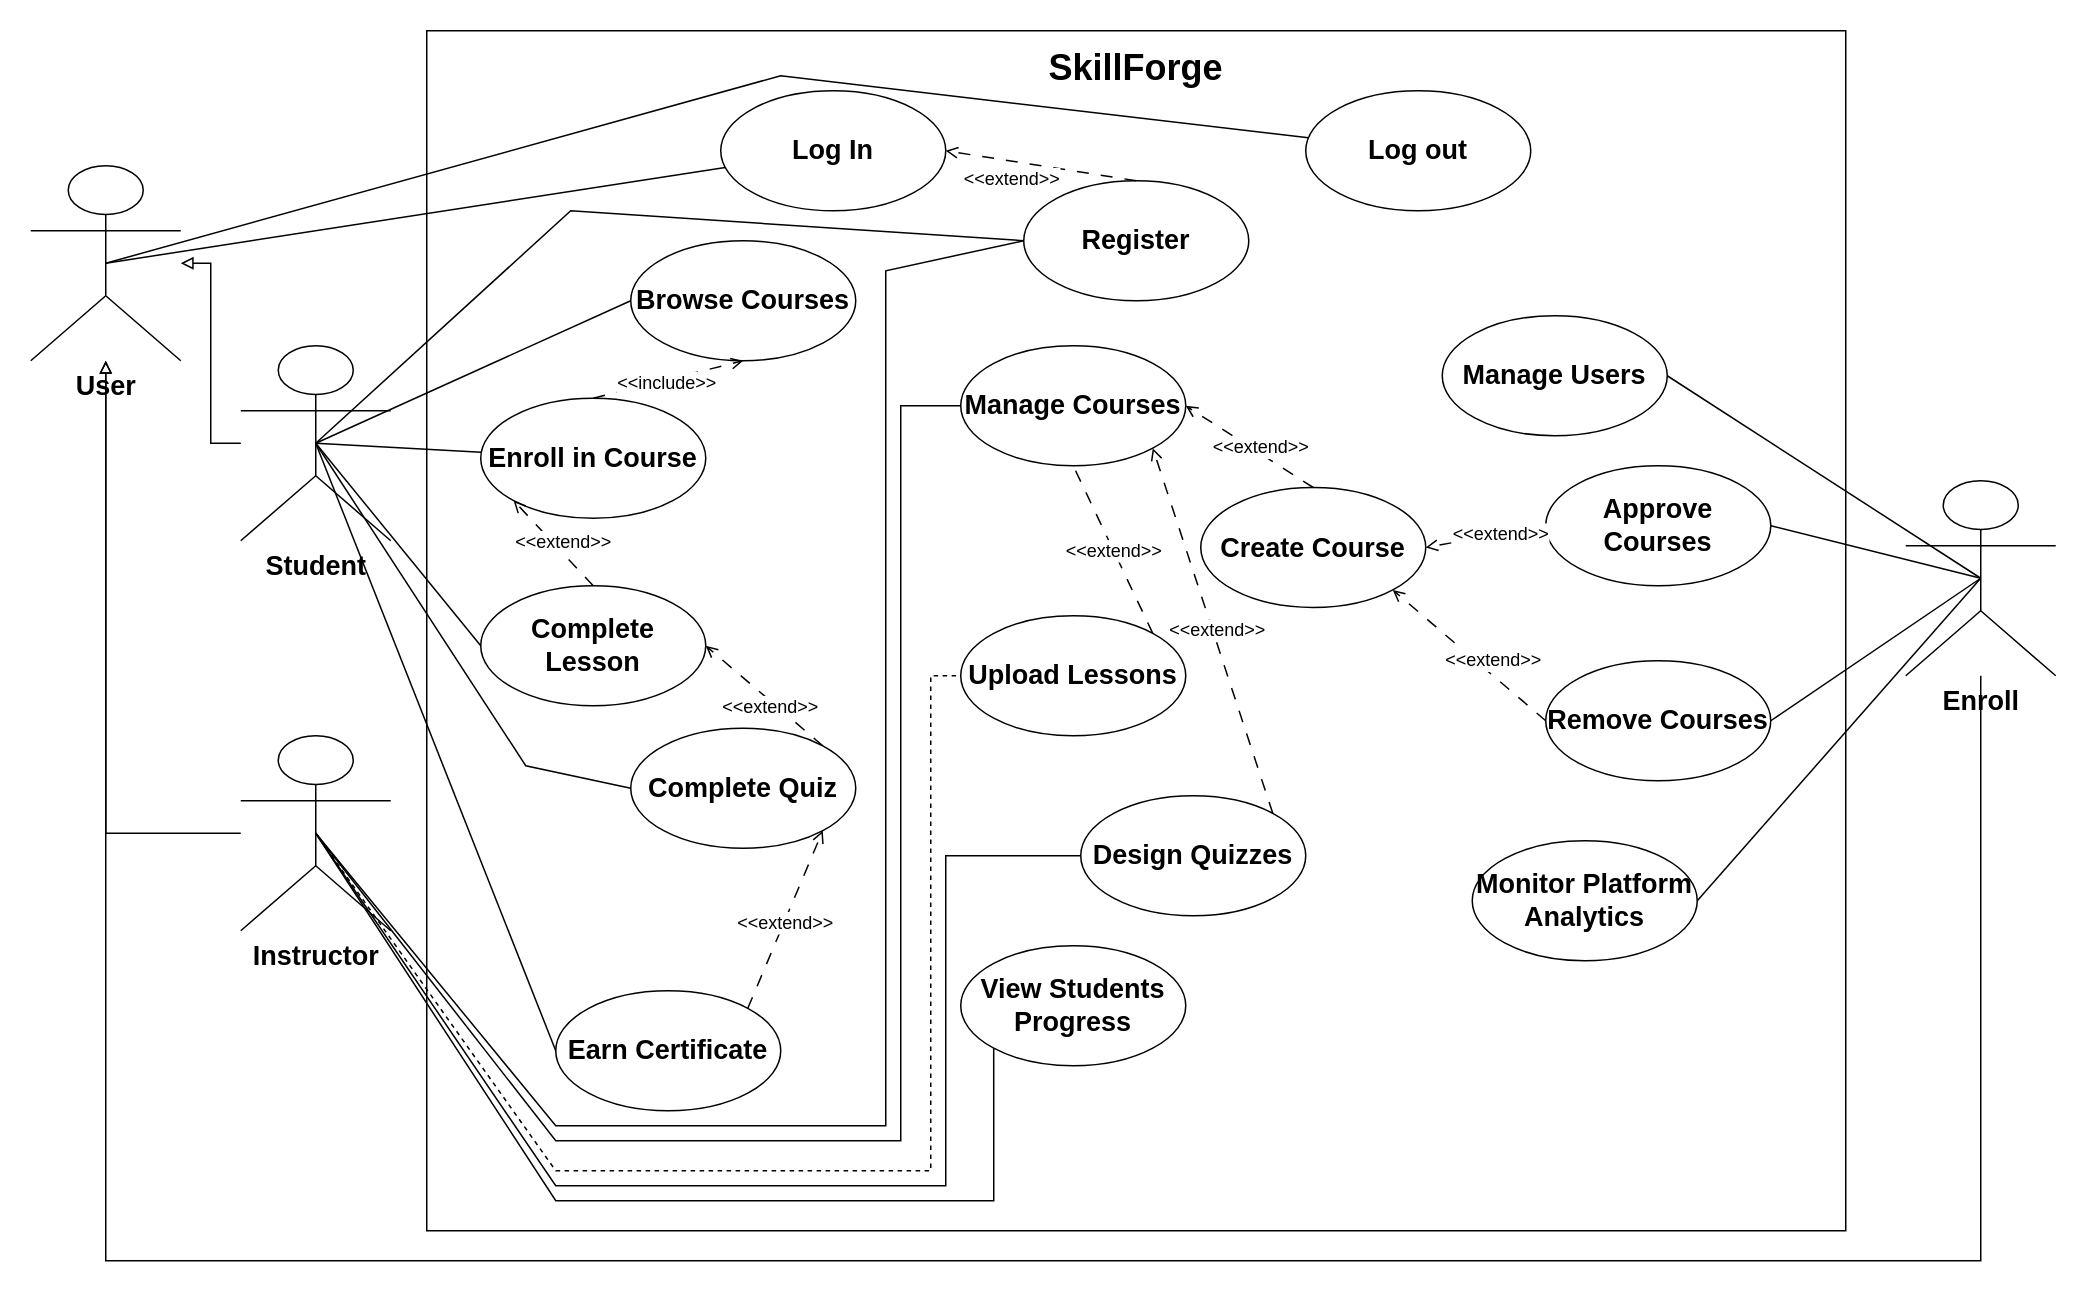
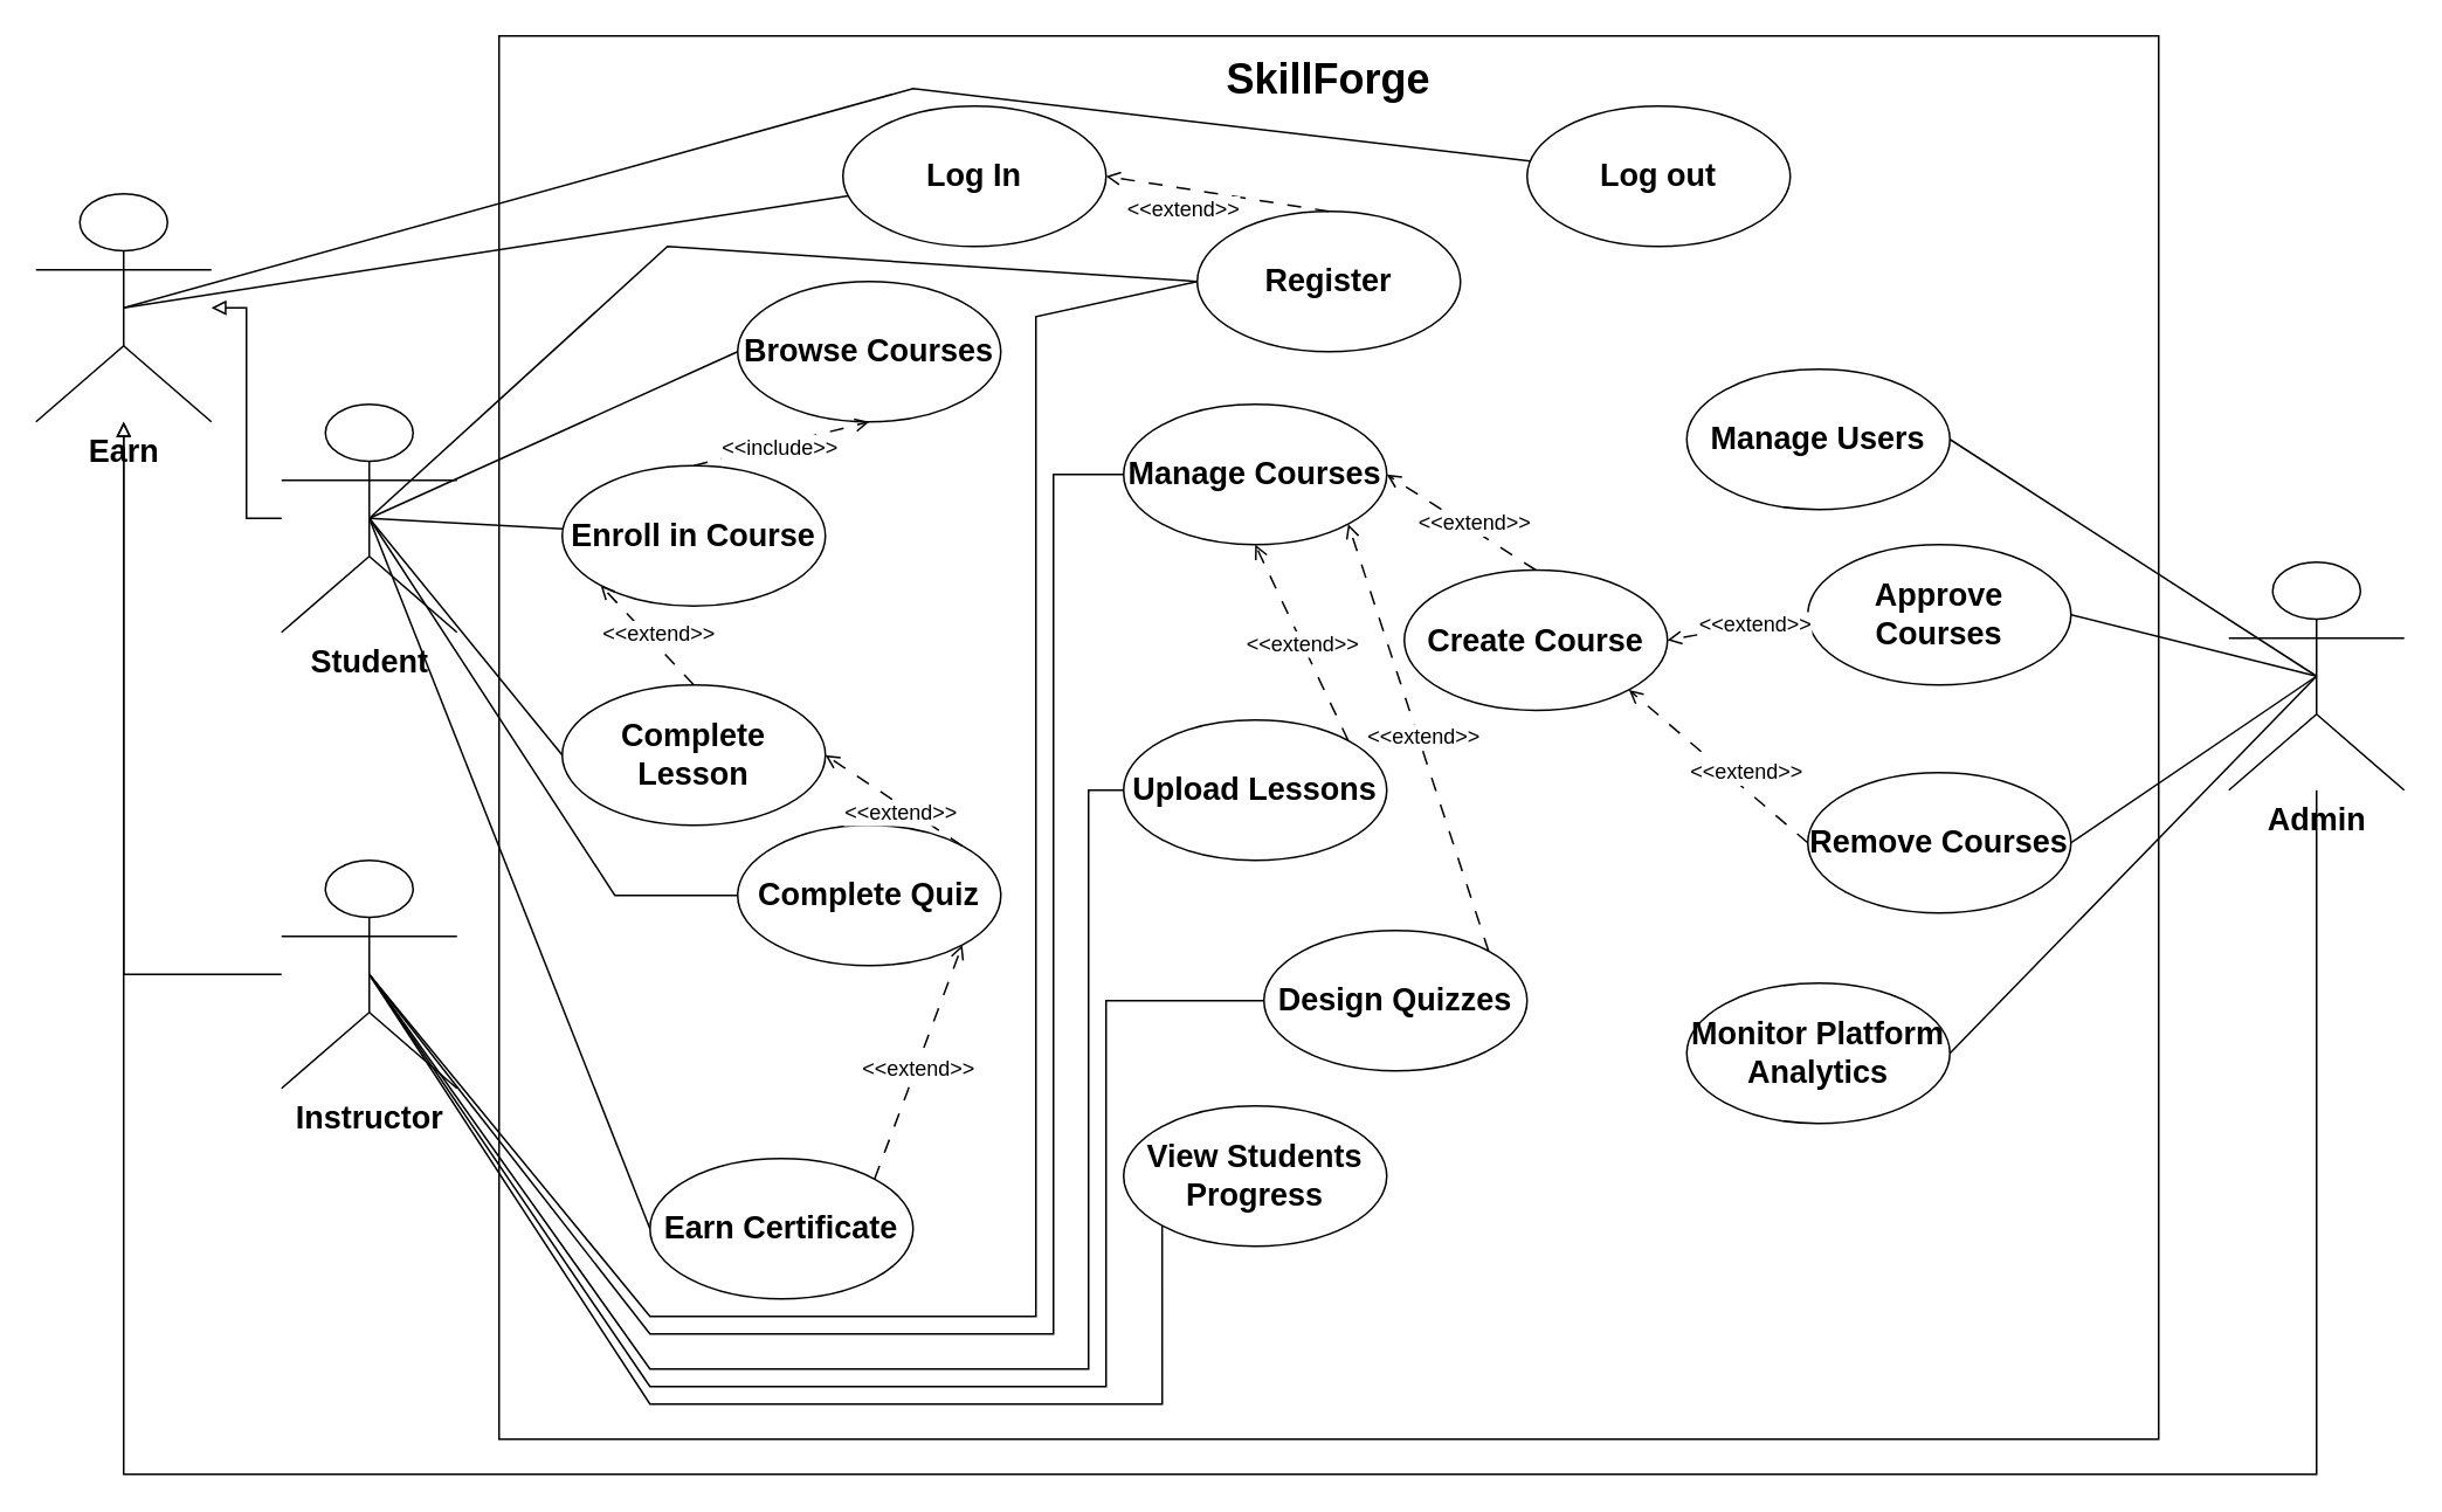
- <mxCell id="10" value="&lt;font style=&quot;font-size: 18px;&quot;&gt;&lt;b&gt;User&lt;/b&gt;&lt;/font&gt;" style="shape=umlActor;verticalLabelPosition=bottom;verticalAlign=top;html=1;outlineConnect=0;fontSize=12;" vertex="1" parent="1"><mxGeometry x="20" y="110" width="100" height="130" as="geometry" /></mxCell>
+ <mxCell id="10" value="&lt;font style=&quot;font-size: 18px;&quot;&gt;&lt;b&gt;Earn&lt;/b&gt;&lt;/font&gt;" style="shape=umlActor;verticalLabelPosition=bottom;verticalAlign=top;html=1;outlineConnect=0;fontSize=12;" vertex="1" parent="1"><mxGeometry x="20" y="110" width="100" height="130" as="geometry" /></mxCell>
- <mxCell id="58" value="" style="endArrow=none;html=1;rounded=0;exitX=1;exitY=0;exitDx=0;exitDy=0;entryX=0.5;entryY=1;entryDx=0;entryDy=0;dashed=1;dashPattern=8 8;fontSize=12;endFill=0;" edge="1" parent="1" source="20" target="19"><mxGeometry width="50" height="50" relative="1" as="geometry"><mxPoint x="620" y="450" as="sourcePoint" /><mxPoint x="670" y="400" as="targetPoint" /></mxGeometry></mxCell>
+ <mxCell id="58" value="" style="endArrow=open;html=1;rounded=0;exitX=1;exitY=0;exitDx=0;exitDy=0;entryX=0.5;entryY=1;entryDx=0;entryDy=0;dashed=1;dashPattern=8 8;fontSize=12;endFill=0;" edge="1" parent="1" source="20" target="19"><mxGeometry width="50" height="50" relative="1" as="geometry"><mxPoint x="620" y="450" as="sourcePoint" /><mxPoint x="670" y="400" as="targetPoint" /></mxGeometry></mxCell>
- <mxCell id="5" value="&lt;font style=&quot;font-size: 18px;&quot;&gt;&lt;b&gt;Enroll&lt;/b&gt;&lt;/font&gt;" style="shape=umlActor;verticalLabelPosition=bottom;verticalAlign=top;html=1;outlineConnect=0;" vertex="1" parent="1"><mxGeometry x="1270" y="320" width="100" height="130" as="geometry" /></mxCell>
+ <mxCell id="5" value="&lt;font style=&quot;font-size: 18px;&quot;&gt;&lt;b&gt;Admin&lt;/b&gt;&lt;/font&gt;" style="shape=umlActor;verticalLabelPosition=bottom;verticalAlign=top;html=1;outlineConnect=0;" vertex="1" parent="1"><mxGeometry x="1270" y="320" width="100" height="130" as="geometry" /></mxCell>
- <mxCell id="16" value="&lt;span style=&quot;font-size: 18px;&quot;&gt;&lt;b&gt;Complete Quiz&lt;/b&gt;&lt;/span&gt;" style="ellipse;whiteSpace=wrap;html=1;" vertex="1" parent="1"><mxGeometry x="420" y="485" width="150" height="80" as="geometry" /></mxCell>
+ <mxCell id="16" value="&lt;span style=&quot;font-size: 18px;&quot;&gt;&lt;b&gt;Complete Quiz&lt;/b&gt;&lt;/span&gt;" style="ellipse;whiteSpace=wrap;html=1;" vertex="1" parent="1"><mxGeometry x="420" y="470" width="150" height="80" as="geometry" /></mxCell>
- <mxCell id="29" value="&lt;span style=&quot;font-size: 18px;&quot;&gt;&lt;b&gt;Monitor Platform Analytics&lt;/b&gt;&lt;/span&gt;" style="ellipse;whiteSpace=wrap;html=1;" vertex="1" parent="1"><mxGeometry x="981" y="560" width="150" height="80" as="geometry" /></mxCell>
+ <mxCell id="29" value="&lt;span style=&quot;font-size: 18px;&quot;&gt;&lt;b&gt;Monitor Platform Analytics&lt;/b&gt;&lt;/span&gt;" style="ellipse;whiteSpace=wrap;html=1;" vertex="1" parent="1"><mxGeometry x="961" y="560" width="150" height="80" as="geometry" /></mxCell>
- <mxCell id="40" value="" style="endArrow=none;html=1;rounded=0;exitX=0.5;exitY=0.5;exitDx=0;exitDy=0;exitPerimeter=0;entryX=0;entryY=0.5;entryDx=0;entryDy=0;dashed=1;" edge="1" parent="1" source="7" target="20"><mxGeometry width="50" height="50" relative="1" as="geometry"><mxPoint x="620" y="450" as="sourcePoint" /><mxPoint x="630" y="510" as="targetPoint" /><Array as="points"><mxPoint x="370" y="780" /><mxPoint x="620" y="780" /><mxPoint x="620" y="640" /><mxPoint x="620" y="450" /></Array></mxGeometry></mxCell>
+ <mxCell id="40" value="" style="endArrow=none;html=1;rounded=0;exitX=0.5;exitY=0.5;exitDx=0;exitDy=0;exitPerimeter=0;entryX=0;entryY=0.5;entryDx=0;entryDy=0;" edge="1" parent="1" source="7" target="20"><mxGeometry width="50" height="50" relative="1" as="geometry"><mxPoint x="620" y="450" as="sourcePoint" /><mxPoint x="630" y="510" as="targetPoint" /><Array as="points"><mxPoint x="370" y="780" /><mxPoint x="620" y="780" /><mxPoint x="620" y="640" /><mxPoint x="620" y="450" /></Array></mxGeometry></mxCell>
